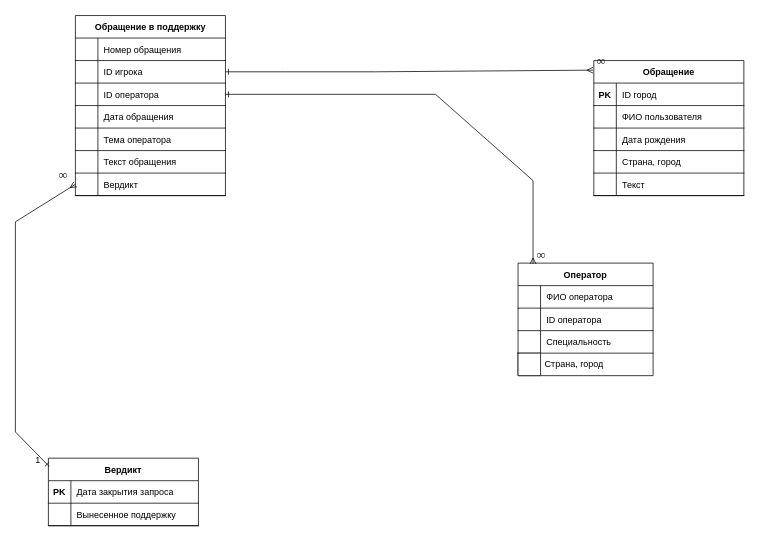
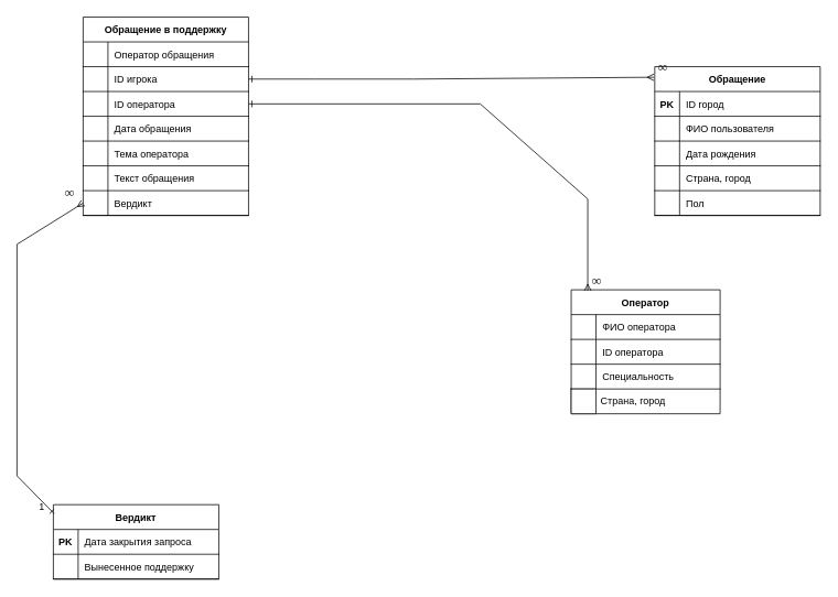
- <mxCell id="31" value="Номер обращения" style="shape=partialRectangle;connectable=0;fillColor=none;top=0;left=0;bottom=0;right=0;align=left;spacingLeft=6;fontStyle=0;overflow=hidden;" vertex="1" parent="29"><mxGeometry x="30" width="170" height="30" as="geometry"><mxRectangle width="170" height="30" as="alternateBounds" /></mxGeometry></mxCell>
+ <mxCell id="31" value="Оператор обращения" style="shape=partialRectangle;connectable=0;fillColor=none;top=0;left=0;bottom=0;right=0;align=left;spacingLeft=6;fontStyle=0;overflow=hidden;" vertex="1" parent="29"><mxGeometry x="30" width="170" height="30" as="geometry"><mxRectangle width="170" height="30" as="alternateBounds" /></mxGeometry></mxCell>
- <mxCell id="27" value="Текст" style="shape=partialRectangle;connectable=0;fillColor=none;top=0;left=0;bottom=0;right=0;align=left;spacingLeft=6;fontStyle=0;overflow=hidden;" vertex="1" parent="25"><mxGeometry x="30" width="170" height="30" as="geometry"><mxRectangle width="170" height="30" as="alternateBounds" /></mxGeometry></mxCell>
+ <mxCell id="27" value="Пол" style="shape=partialRectangle;connectable=0;fillColor=none;top=0;left=0;bottom=0;right=0;align=left;spacingLeft=6;fontStyle=0;overflow=hidden;" vertex="1" parent="25"><mxGeometry x="30" width="170" height="30" as="geometry"><mxRectangle width="170" height="30" as="alternateBounds" /></mxGeometry></mxCell>
